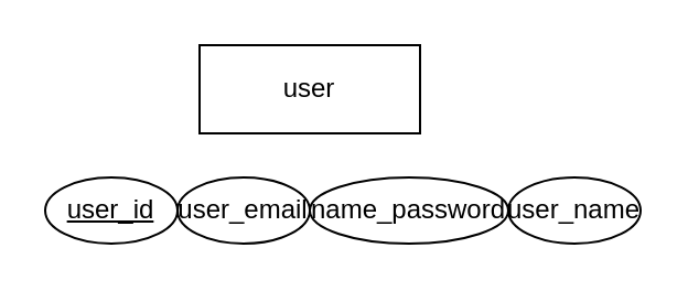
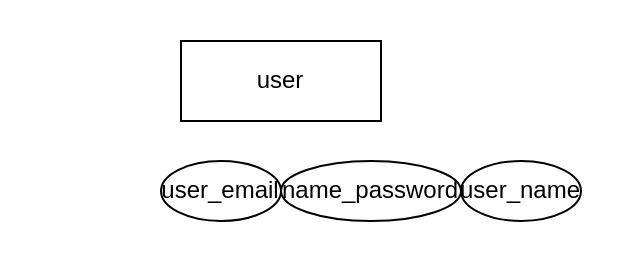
- <mxCell id="6" value="user_id" style="ellipse;whiteSpace=wrap;html=1;align=center;fontStyle=4;" vertex="1" parent="1"><mxGeometry x="20" y="80" width="60" height="30" as="geometry" /></mxCell>
